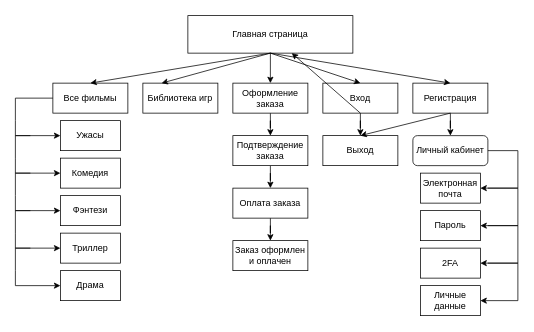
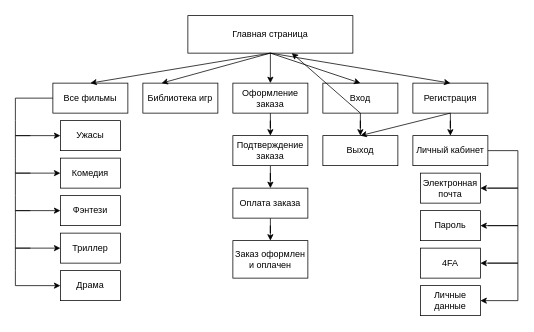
- <mxCell id="22" value="Личный кабинет" style="whiteSpace=wrap;html=1;rounded=1;" vertex="1" parent="1"><mxGeometry x="550" y="180" width="100" height="40" as="geometry" /></mxCell>
+ <mxCell id="22" value="Личный кабинет" style="rounded=0;whiteSpace=wrap;html=1;" vertex="1" parent="1"><mxGeometry x="550" y="180" width="100" height="40" as="geometry" /></mxCell>
- <mxCell id="21" value="Заказ оформлен и оплачен" style="rounded=0;whiteSpace=wrap;html=1;" vertex="1" parent="1"><mxGeometry x="310" y="320" width="100" height="40" as="geometry" /></mxCell>
+ <mxCell id="21" value="Заказ оформлен и оплачен" style="rounded=0;whiteSpace=wrap;html=1;" vertex="1" parent="1"><mxGeometry x="310" y="320" width="100" height="50" as="geometry" /></mxCell>
- <mxCell id="25" value="2FA" style="rounded=0;whiteSpace=wrap;html=1;" vertex="1" parent="1"><mxGeometry x="560" y="330" width="80" height="40" as="geometry" /></mxCell>
+ <mxCell id="25" value="4FA" style="rounded=0;whiteSpace=wrap;html=1;" vertex="1" parent="1"><mxGeometry x="560" y="330" width="80" height="40" as="geometry" /></mxCell>
